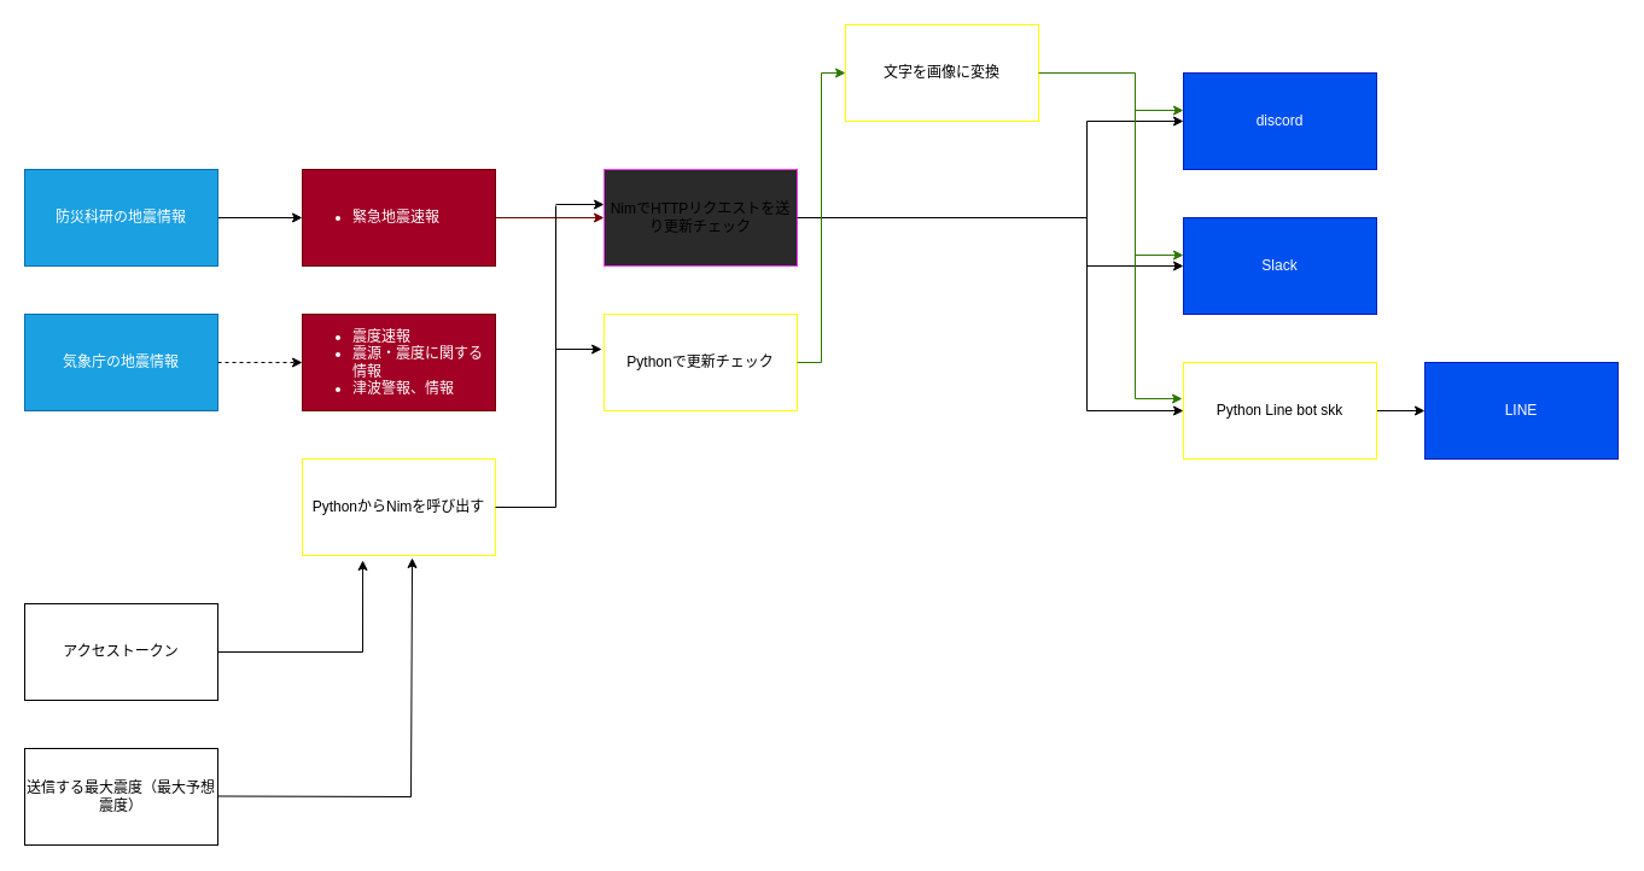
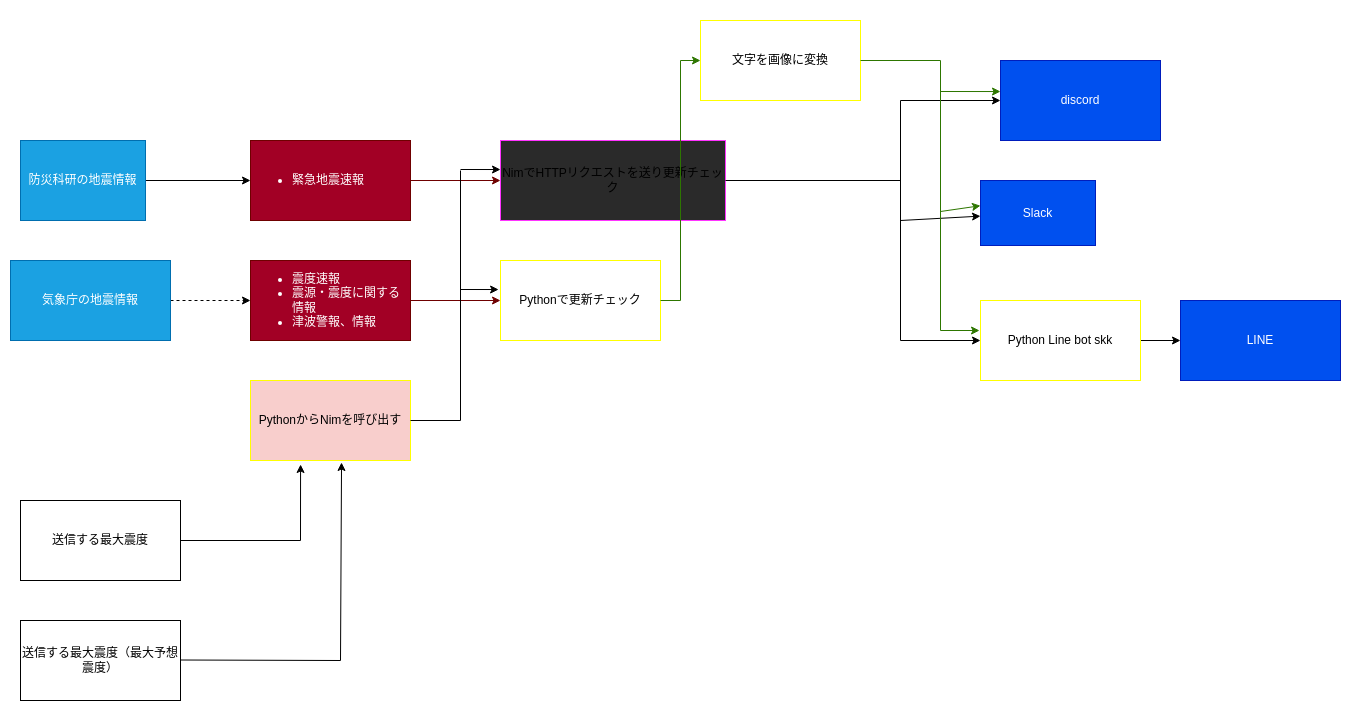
- <mxCell id="17" value="discord" style="rounded=0;whiteSpace=wrap;html=1;fillColor=#0050ef;strokeColor=#001DBC;fontColor=#ffffff;" vertex="1" parent="1"><mxGeometry x="980" y="60" width="160" height="80" as="geometry" /></mxCell>
+ <mxCell id="17" value="discord" style="rounded=0;whiteSpace=wrap;html=1;fillColor=#0050ef;strokeColor=#001DBC;fontColor=#ffffff;" vertex="1" parent="1"><mxGeometry x="1000" y="60" width="160" height="80" as="geometry" /></mxCell>
- <mxCell id="3" value="防災科研の地震情報" style="rounded=0;whiteSpace=wrap;html=1;fillColor=#1ba1e2;strokeColor=#006EAF;fontColor=#ffffff;" vertex="1" parent="1"><mxGeometry x="20" y="140" width="160" height="80" as="geometry" /></mxCell>
+ <mxCell id="3" value="防災科研の地震情報" style="rounded=0;whiteSpace=wrap;html=1;fillColor=#1ba1e2;strokeColor=#006EAF;fontColor=#ffffff;" vertex="1" parent="1"><mxGeometry x="20" y="140" width="125" height="80" as="geometry" /></mxCell>
- <mxCell id="10" value="NimでHTTPリクエストを送り更新チェック" style="rounded=0;whiteSpace=wrap;html=1;fillColor=#2A2A2A;strokeColor=#FF33FF;" vertex="1" parent="1"><mxGeometry x="500" y="140" width="160" height="80" as="geometry" /></mxCell>
+ <mxCell id="10" value="NimでHTTPリクエストを送り更新チェック" style="rounded=0;whiteSpace=wrap;html=1;fillColor=#2A2A2A;strokeColor=#FF33FF;" vertex="1" parent="1"><mxGeometry x="500" y="140" width="225" height="80" as="geometry" /></mxCell>
- <mxCell id="18" value="Slack" style="rounded=0;whiteSpace=wrap;html=1;fillColor=#0050ef;strokeColor=#001DBC;fontColor=#ffffff;" vertex="1" parent="1"><mxGeometry x="980" y="180" width="160" height="80" as="geometry" /></mxCell>
+ <mxCell id="18" value="Slack" style="rounded=0;whiteSpace=wrap;html=1;fillColor=#0050ef;strokeColor=#001DBC;fontColor=#ffffff;" vertex="1" parent="1"><mxGeometry x="980" y="180" width="115" height="65" as="geometry" /></mxCell>
- <mxCell id="5" value="気象庁の地震情報" style="rounded=0;whiteSpace=wrap;html=1;fillColor=#1ba1e2;strokeColor=#006EAF;fontColor=#ffffff;" vertex="1" parent="1"><mxGeometry x="20" y="260" width="160" height="80" as="geometry" /></mxCell>
+ <mxCell id="5" value="気象庁の地震情報" style="rounded=0;whiteSpace=wrap;html=1;fillColor=#1ba1e2;strokeColor=#006EAF;fontColor=#ffffff;" vertex="1" parent="1"><mxGeometry x="10" y="260" width="160" height="80" as="geometry" /></mxCell>
+ <mxCell id="8" value="" style="edgeStyle=none;rounded=0;orthogonalLoop=1;jettySize=auto;html=1;entryX=0;entryY=0.5;entryDx=0;entryDy=0;fillColor=#a20025;strokeColor=#6F0000;" edge="1" parent="1" source="9" target="11"><mxGeometry relative="1" as="geometry"><mxPoint x="490" y="300" as="targetPoint" /></mxGeometry></mxCell>
- <mxCell id="12" value="PythonからNimを呼び出す" style="rounded=0;whiteSpace=wrap;html=1;strokeColor=#FFFF00;" vertex="1" parent="1"><mxGeometry x="250" y="380" width="160" height="80" as="geometry" /></mxCell>
+ <mxCell id="12" value="PythonからNimを呼び出す" style="rounded=0;whiteSpace=wrap;html=1;strokeColor=#FFFF00;fillColor=#f8cecc;" vertex="1" parent="1"><mxGeometry x="250" y="380" width="160" height="80" as="geometry" /></mxCell>
- <mxCell id="36" value="アクセストークン" style="rounded=0;whiteSpace=wrap;html=1;" vertex="1" parent="1"><mxGeometry x="20" y="500" width="160" height="80" as="geometry" /></mxCell>
+ <mxCell id="36" value="送信する最大震度" style="rounded=0;whiteSpace=wrap;html=1;" vertex="1" parent="1"><mxGeometry x="20" y="500" width="160" height="80" as="geometry" /></mxCell>
